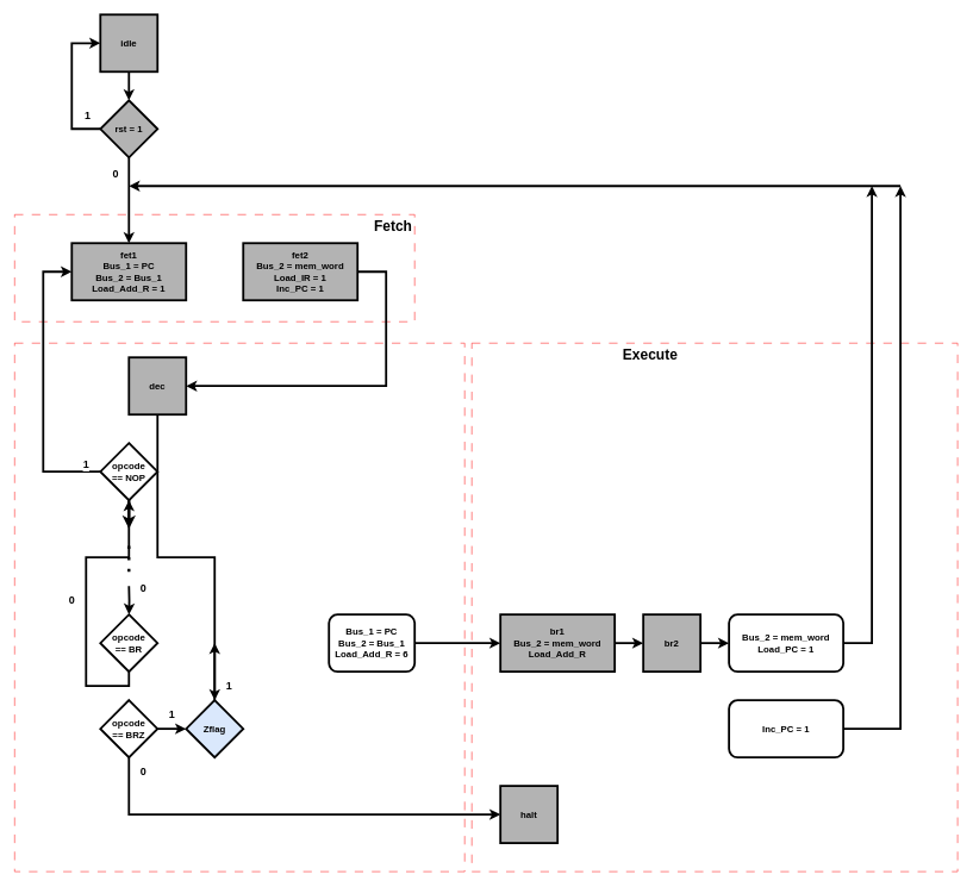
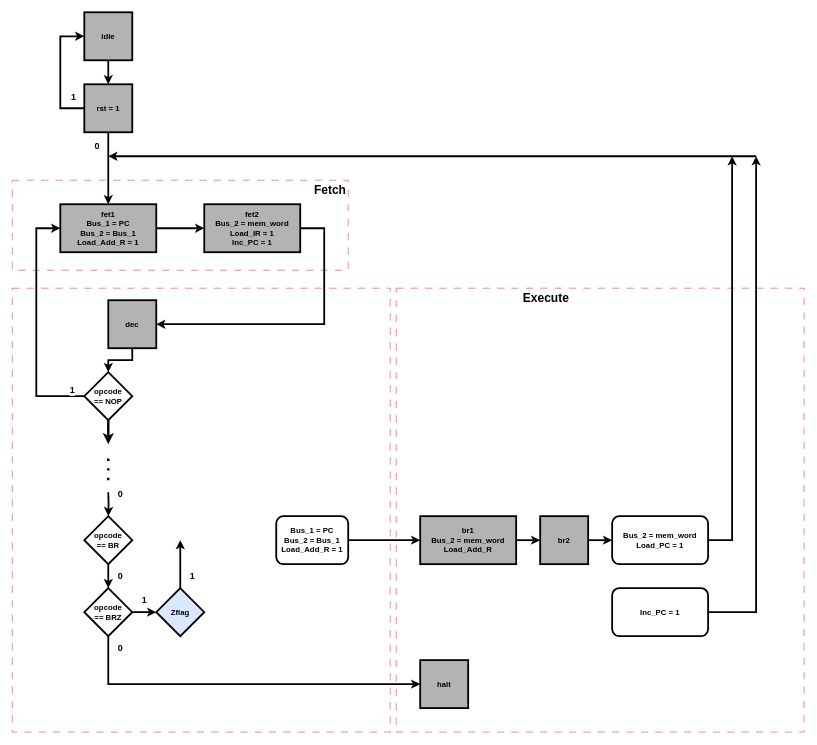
- <mxCell id="42" value="rst = 1" style="rhombus;whiteSpace=wrap;html=1;fontSize=13;fillColor=#B3B3B3;rounded=0;strokeWidth=3;labelBorderColor=none;labelBackgroundColor=none;fontStyle=1;direction=south;" parent="1" vertex="1"><mxGeometry x="140" y="140" width="80" height="80" as="geometry" /></mxCell>
+ <mxCell id="42" value="rst = 1" style="whiteSpace=wrap;html=1;fontSize=13;fillColor=#B3B3B3;strokeWidth=3;labelBorderColor=none;labelBackgroundColor=none;fontStyle=1;direction=south;rounded=0;" parent="1" vertex="1"><mxGeometry x="140" y="140" width="80" height="80" as="geometry" /></mxCell>
+ <mxCell id="7" style="edgeStyle=orthogonalEdgeStyle;rounded=0;orthogonalLoop=1;jettySize=auto;html=1;entryX=0;entryY=0.5;entryDx=0;entryDy=0;strokeWidth=3;fontSize=13;fontStyle=1" parent="1" source="8" target="10" edge="1"><mxGeometry relative="1" as="geometry" /></mxCell>
- <mxCell id="12" style="edgeStyle=orthogonalEdgeStyle;rounded=0;orthogonalLoop=1;jettySize=auto;html=1;exitX=0.5;exitY=1;exitDx=0;exitDy=0;strokeWidth=3;fontSize=13;fontStyle=1;" parent="1" source="13" target="28" edge="1"><mxGeometry relative="1" as="geometry" /></mxCell>
+ <mxCell id="12" style="edgeStyle=orthogonalEdgeStyle;rounded=0;orthogonalLoop=1;jettySize=auto;html=1;exitX=0.5;exitY=1;exitDx=0;exitDy=0;entryX=0.5;entryY=0;entryDx=0;entryDy=0;strokeWidth=3;fontSize=13;fontStyle=1" parent="1" source="13" target="15" edge="1"><mxGeometry relative="1" as="geometry" /></mxCell>
- <mxCell id="20" value="&lt;b&gt;0&lt;/b&gt;" style="edgeStyle=orthogonalEdgeStyle;rounded=0;orthogonalLoop=1;jettySize=auto;html=1;exitX=0.5;exitY=1;exitDx=0;exitDy=0;strokeWidth=3;fontSize=15;fontStyle=1;" parent="1" source="21" target="15" edge="1"><mxGeometry y="20" relative="1" as="geometry"><mxPoint as="offset" /></mxGeometry></mxCell>
+ <mxCell id="20" value="&lt;b&gt;0&lt;/b&gt;" style="edgeStyle=orthogonalEdgeStyle;rounded=0;orthogonalLoop=1;jettySize=auto;html=1;exitX=0.5;exitY=1;exitDx=0;exitDy=0;strokeWidth=3;fontSize=15;fontStyle=1;" parent="1" source="21" target="26" edge="1"><mxGeometry y="20" relative="1" as="geometry"><mxPoint as="offset" /></mxGeometry></mxCell>
- <mxCell id="23" value="Bus_1 = PC&lt;br style=&quot;font-size: 13px;&quot;&gt;Bus_2 = Bus_1&lt;br style=&quot;font-size: 13px;&quot;&gt;Load_Add_R = 6" style="rounded=1;whiteSpace=wrap;html=1;strokeWidth=3;fontSize=13;fontStyle=1" parent="1" vertex="1"><mxGeometry x="460" y="860" width="120" height="80" as="geometry" /></mxCell>
+ <mxCell id="23" value="Bus_1 = PC&lt;br style=&quot;font-size: 13px;&quot;&gt;Bus_2 = Bus_1&lt;br style=&quot;font-size: 13px;&quot;&gt;Load_Add_R = 1" style="rounded=1;whiteSpace=wrap;html=1;strokeWidth=3;fontSize=13;fontStyle=1" parent="1" vertex="1"><mxGeometry x="460" y="860" width="120" height="80" as="geometry" /></mxCell>
